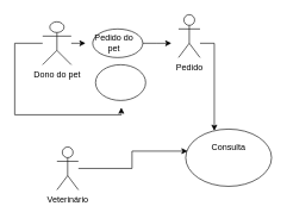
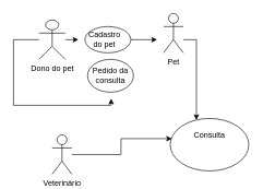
- <mxCell id="13" value="Pedido do pet" style="text;html=1;strokeColor=none;fillColor=none;align=center;verticalAlign=middle;whiteSpace=wrap;rounded=0;" vertex="1" parent="1"><mxGeometry x="129" y="45" width="60" height="30" as="geometry" /></mxCell>
+ <mxCell id="13" value="Cadastro do pet" style="text;html=1;strokeColor=none;fillColor=none;align=center;verticalAlign=middle;whiteSpace=wrap;rounded=0;" vertex="1" parent="1"><mxGeometry x="129" y="45" width="60" height="30" as="geometry" /></mxCell>
- <mxCell id="8" value="Pedido" style="shape=umlActor;verticalLabelPosition=bottom;verticalAlign=top;html=1;outlineConnect=0;" vertex="1" parent="1"><mxGeometry x="249" y="20" width="30" height="60" as="geometry" /></mxCell>
+ <mxCell id="8" value="Pet" style="shape=umlActor;verticalLabelPosition=bottom;verticalAlign=top;html=1;outlineConnect=0;" vertex="1" parent="1"><mxGeometry x="249" y="20" width="30" height="60" as="geometry" /></mxCell>
+ <mxCell id="15" value="Pedido da consulta" style="text;html=1;strokeColor=none;fillColor=none;align=center;verticalAlign=middle;whiteSpace=wrap;rounded=0;" vertex="1" parent="1"><mxGeometry x="138" y="100" width="60" height="30" as="geometry" /></mxCell>
